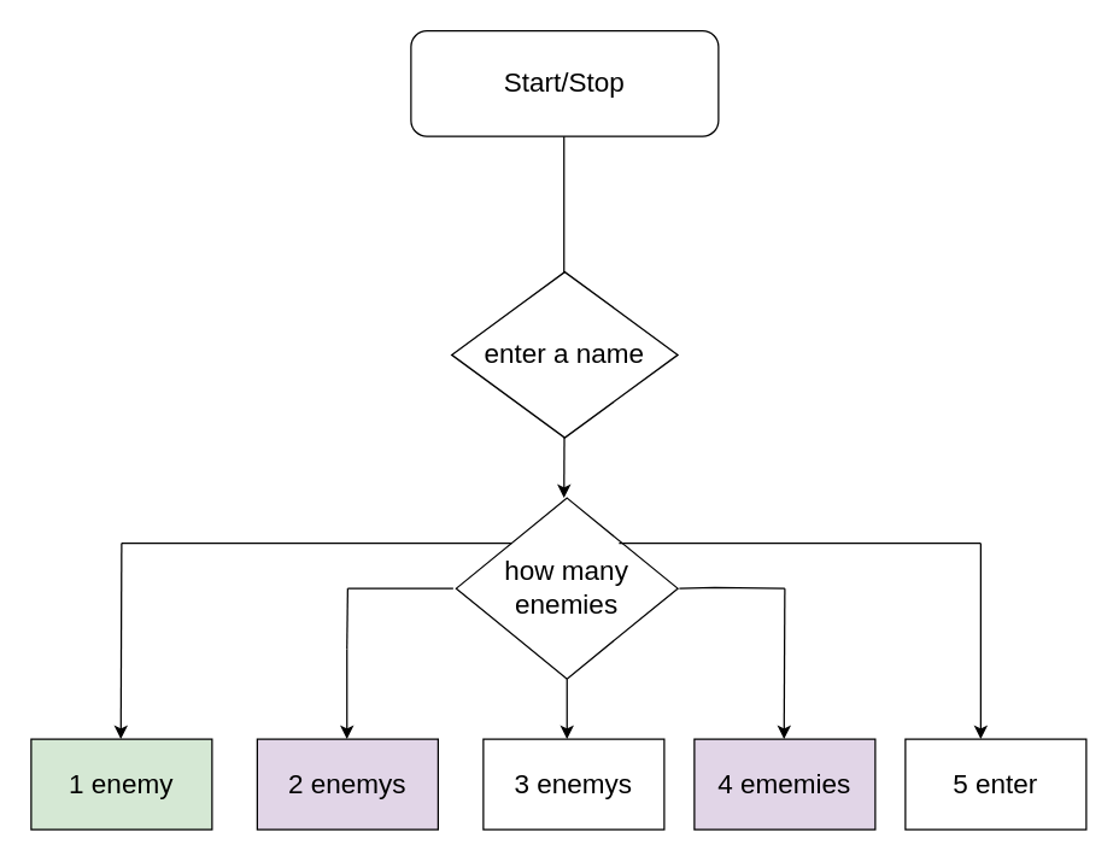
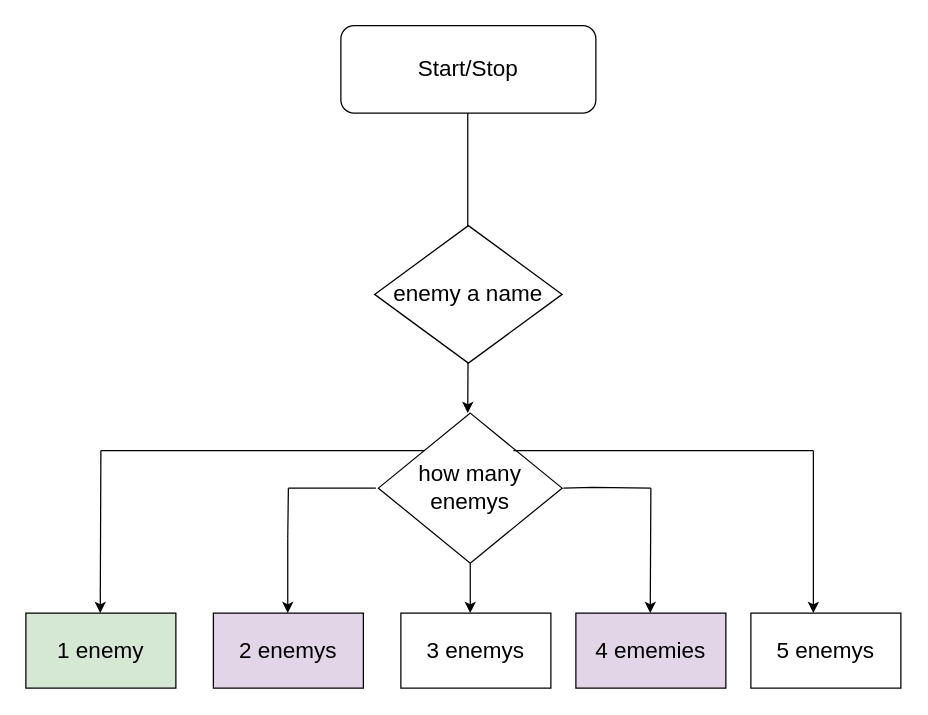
- <mxCell id="6" value="enter a name" style="rhombus;whiteSpace=wrap;html=1;fontSize=18;" vertex="1" parent="1"><mxGeometry x="299" y="180" width="150" height="110" as="geometry" /></mxCell>
+ <mxCell id="6" value="enemy a name" style="rhombus;whiteSpace=wrap;html=1;fontSize=18;" vertex="1" parent="1"><mxGeometry x="299" y="180" width="150" height="110" as="geometry" /></mxCell>
- <mxCell id="5" value="how many enemies" style="rhombus;whiteSpace=wrap;html=1;fontSize=18;" vertex="1" parent="1"><mxGeometry x="302" y="330" width="147" height="120" as="geometry" /></mxCell>
+ <mxCell id="5" value="how many enemys" style="rhombus;whiteSpace=wrap;html=1;fontSize=18;" vertex="1" parent="1"><mxGeometry x="302" y="330" width="147" height="120" as="geometry" /></mxCell>
- <mxCell id="11" value="5 enter" style="rounded=0;whiteSpace=wrap;html=1;fontSize=18;" vertex="1" parent="1"><mxGeometry x="600" y="490" width="120" height="60" as="geometry" /></mxCell>
+ <mxCell id="11" value="5 enemys" style="rounded=0;whiteSpace=wrap;html=1;fontSize=18;" vertex="1" parent="1"><mxGeometry x="600" y="490" width="120" height="60" as="geometry" /></mxCell>
